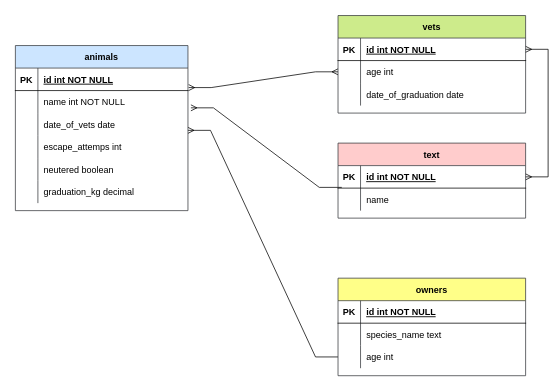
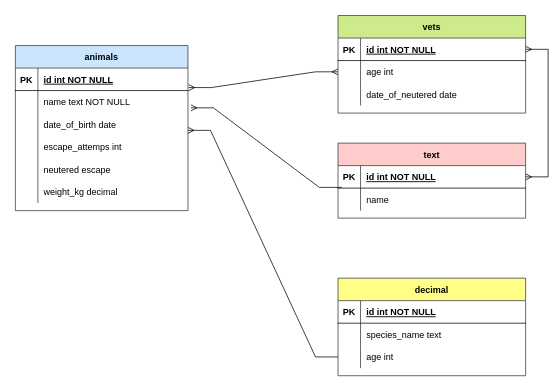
- <mxCell id="15" value="date_of_graduation date" style="shape=partialRectangle;overflow=hidden;connectable=0;fillColor=none;align=left;top=0;left=0;bottom=0;right=0;spacingLeft=6;" parent="13" vertex="1"><mxGeometry x="30" width="220" height="30" as="geometry"><mxRectangle width="220" height="30" as="alternateBounds" /></mxGeometry></mxCell>
+ <mxCell id="15" value="date_of_neutered date" style="shape=partialRectangle;overflow=hidden;connectable=0;fillColor=none;align=left;top=0;left=0;bottom=0;right=0;spacingLeft=6;" parent="13" vertex="1"><mxGeometry x="30" width="220" height="30" as="geometry"><mxRectangle width="220" height="30" as="alternateBounds" /></mxGeometry></mxCell>
- <mxCell id="22" value="name int NOT NULL" style="shape=partialRectangle;overflow=hidden;connectable=0;fillColor=none;align=left;top=0;left=0;bottom=0;right=0;spacingLeft=6;" parent="20" vertex="1"><mxGeometry x="30" width="200" height="30" as="geometry"><mxRectangle width="200" height="30" as="alternateBounds" /></mxGeometry></mxCell>
+ <mxCell id="22" value="name text NOT NULL" style="shape=partialRectangle;overflow=hidden;connectable=0;fillColor=none;align=left;top=0;left=0;bottom=0;right=0;spacingLeft=6;" parent="20" vertex="1"><mxGeometry x="30" width="200" height="30" as="geometry"><mxRectangle width="200" height="30" as="alternateBounds" /></mxGeometry></mxCell>
- <mxCell id="25" value="date_of_vets date" style="shape=partialRectangle;overflow=hidden;connectable=0;fillColor=none;align=left;top=0;left=0;bottom=0;right=0;spacingLeft=6;" parent="23" vertex="1"><mxGeometry x="30" width="200" height="30" as="geometry"><mxRectangle width="200" height="30" as="alternateBounds" /></mxGeometry></mxCell>
+ <mxCell id="25" value="date_of_birth date" style="shape=partialRectangle;overflow=hidden;connectable=0;fillColor=none;align=left;top=0;left=0;bottom=0;right=0;spacingLeft=6;" parent="23" vertex="1"><mxGeometry x="30" width="200" height="30" as="geometry"><mxRectangle width="200" height="30" as="alternateBounds" /></mxGeometry></mxCell>
- <mxCell id="31" value="neutered boolean" style="shape=partialRectangle;overflow=hidden;connectable=0;fillColor=none;align=left;top=0;left=0;bottom=0;right=0;spacingLeft=6;" parent="29" vertex="1"><mxGeometry x="30" width="200" height="30" as="geometry"><mxRectangle width="200" height="30" as="alternateBounds" /></mxGeometry></mxCell>
+ <mxCell id="31" value="neutered escape" style="shape=partialRectangle;overflow=hidden;connectable=0;fillColor=none;align=left;top=0;left=0;bottom=0;right=0;spacingLeft=6;" parent="29" vertex="1"><mxGeometry x="30" width="200" height="30" as="geometry"><mxRectangle width="200" height="30" as="alternateBounds" /></mxGeometry></mxCell>
- <mxCell id="34" value="graduation_kg decimal" style="shape=partialRectangle;overflow=hidden;connectable=0;fillColor=none;align=left;top=0;left=0;bottom=0;right=0;spacingLeft=6;" parent="32" vertex="1"><mxGeometry x="30" width="200" height="30" as="geometry"><mxRectangle width="200" height="30" as="alternateBounds" /></mxGeometry></mxCell>
+ <mxCell id="34" value="weight_kg decimal" style="shape=partialRectangle;overflow=hidden;connectable=0;fillColor=none;align=left;top=0;left=0;bottom=0;right=0;spacingLeft=6;" parent="32" vertex="1"><mxGeometry x="30" width="200" height="30" as="geometry"><mxRectangle width="200" height="30" as="alternateBounds" /></mxGeometry></mxCell>
- <mxCell id="42" value="owners" style="shape=table;startSize=30;container=1;collapsible=1;childLayout=tableLayout;fixedRows=1;rowLines=0;fontStyle=1;align=center;resizeLast=1;fillColor=#ffff88;strokeColor=#36393d;" parent="1" vertex="1"><mxGeometry x="450" y="370" width="250" height="130" as="geometry" /></mxCell>
+ <mxCell id="42" value="decimal" style="shape=table;startSize=30;container=1;collapsible=1;childLayout=tableLayout;fixedRows=1;rowLines=0;fontStyle=1;align=center;resizeLast=1;fillColor=#ffff88;strokeColor=#36393d;" parent="1" vertex="1"><mxGeometry x="450" y="370" width="250" height="130" as="geometry" /></mxCell>
